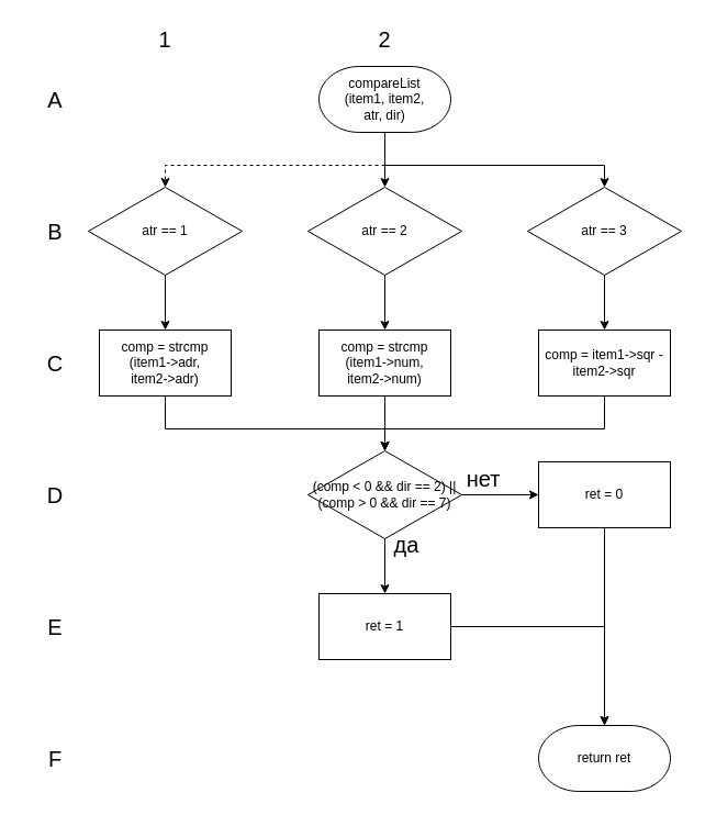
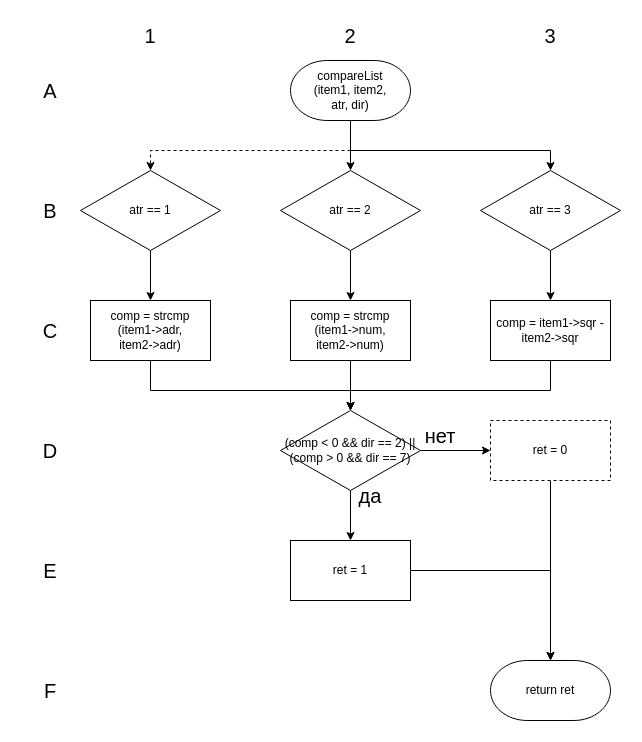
+ <mxCell id="30" value="&lt;span style=&quot;font-size: 20px;&quot;&gt;3&lt;/span&gt;" style="text;html=1;align=center;verticalAlign=middle;whiteSpace=wrap;rounded=0;" vertex="1" parent="1"><mxGeometry x="520" y="20" width="60" height="30" as="geometry" /></mxCell>
- <mxCell id="24" value="ret = 0" style="rounded=0;whiteSpace=wrap;html=1;" vertex="1" parent="1"><mxGeometry x="490" y="420" width="120" height="60" as="geometry" /></mxCell>
+ <mxCell id="24" value="ret = 0" style="rounded=0;whiteSpace=wrap;html=1;dashed=1;" vertex="1" parent="1"><mxGeometry x="490" y="420" width="120" height="60" as="geometry" /></mxCell>
